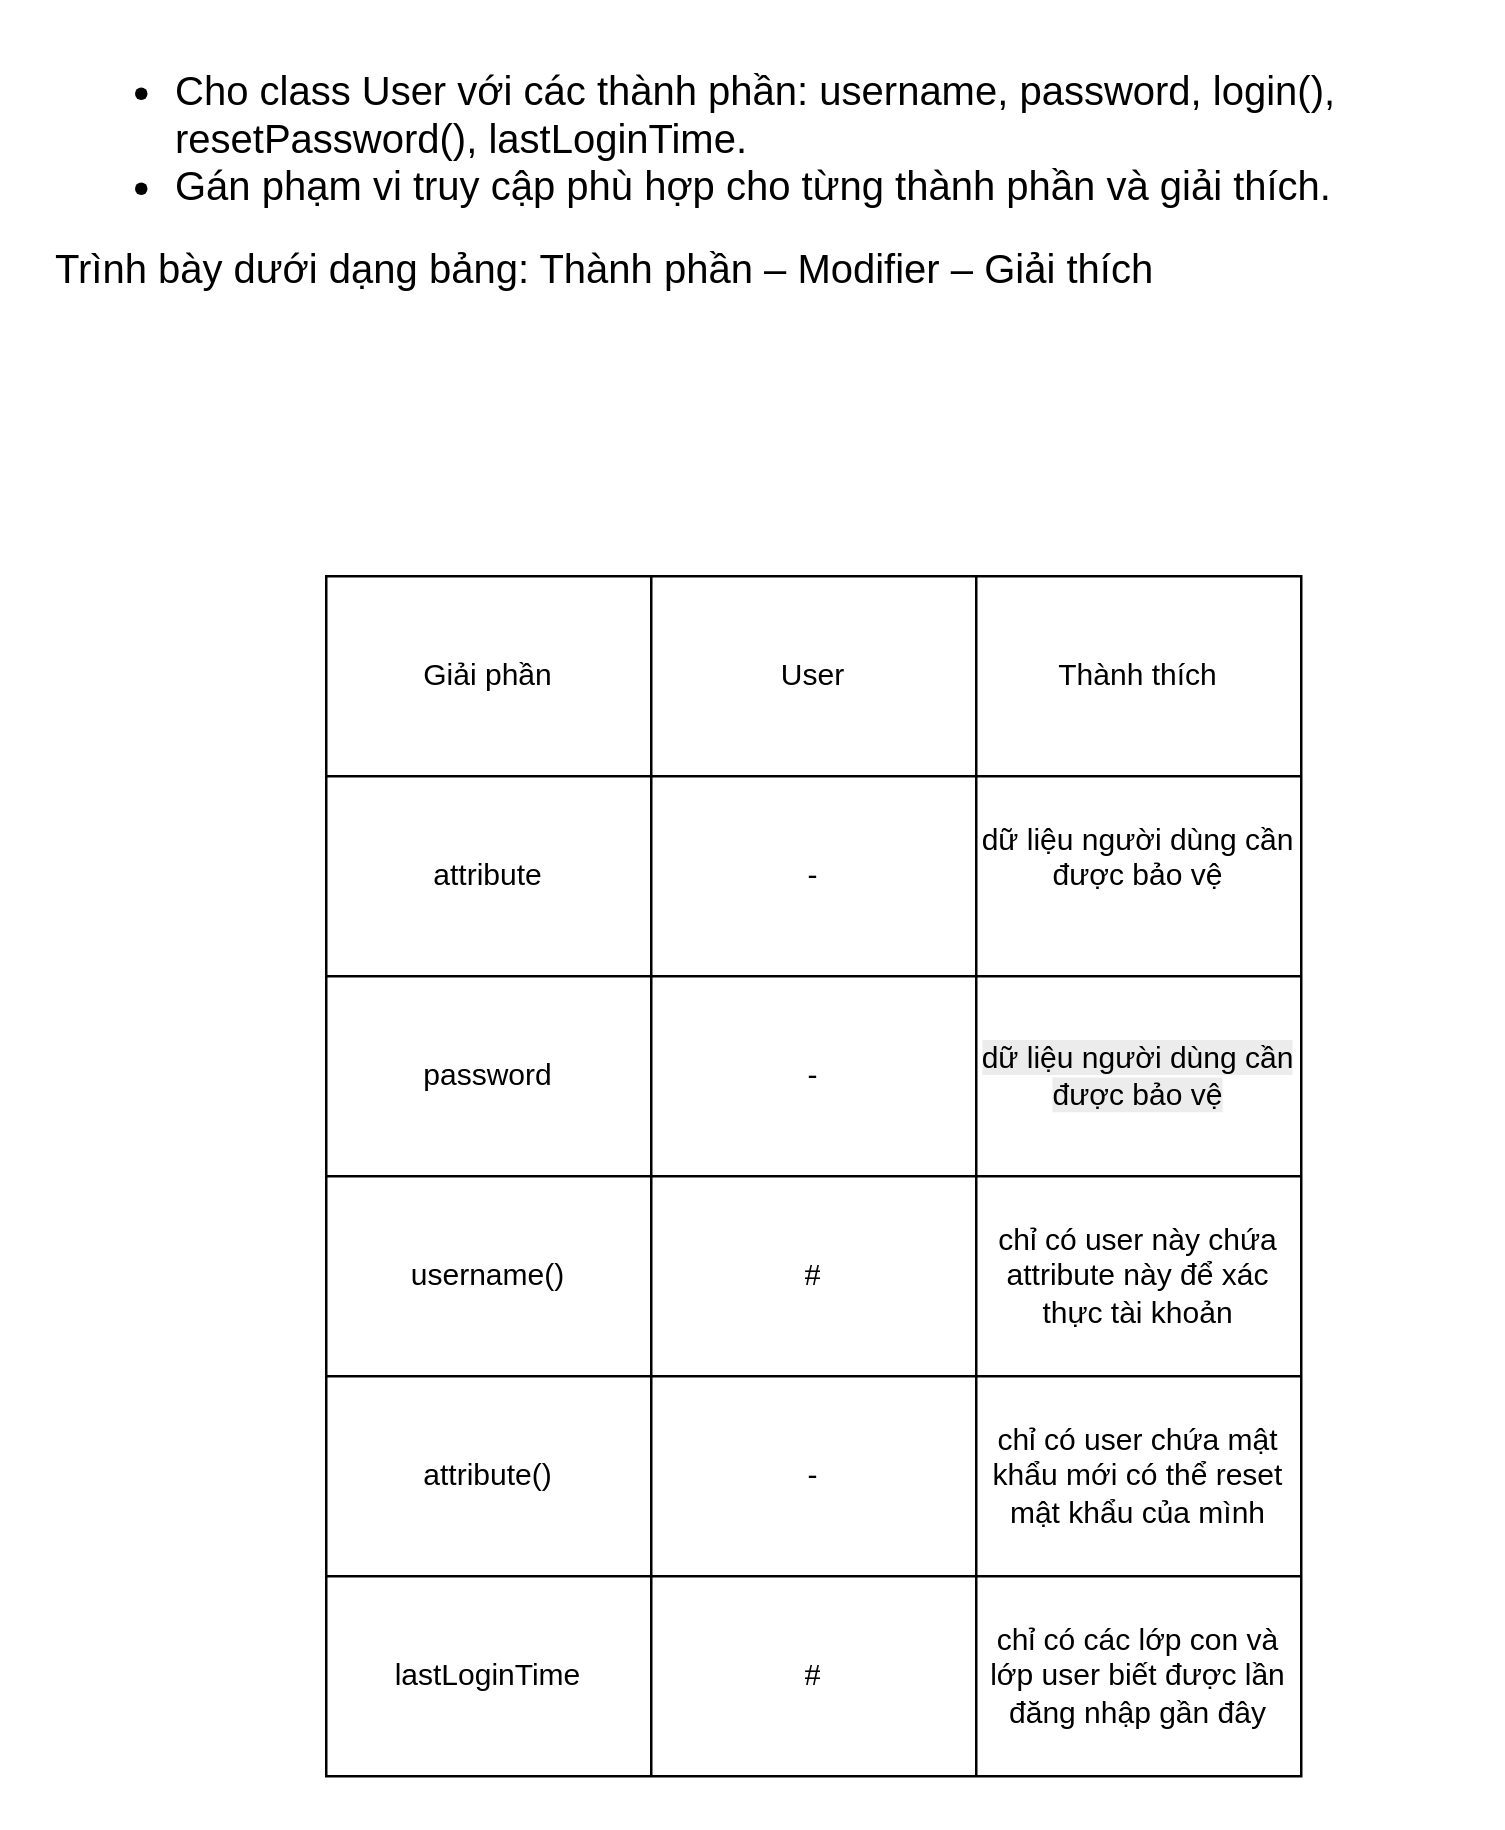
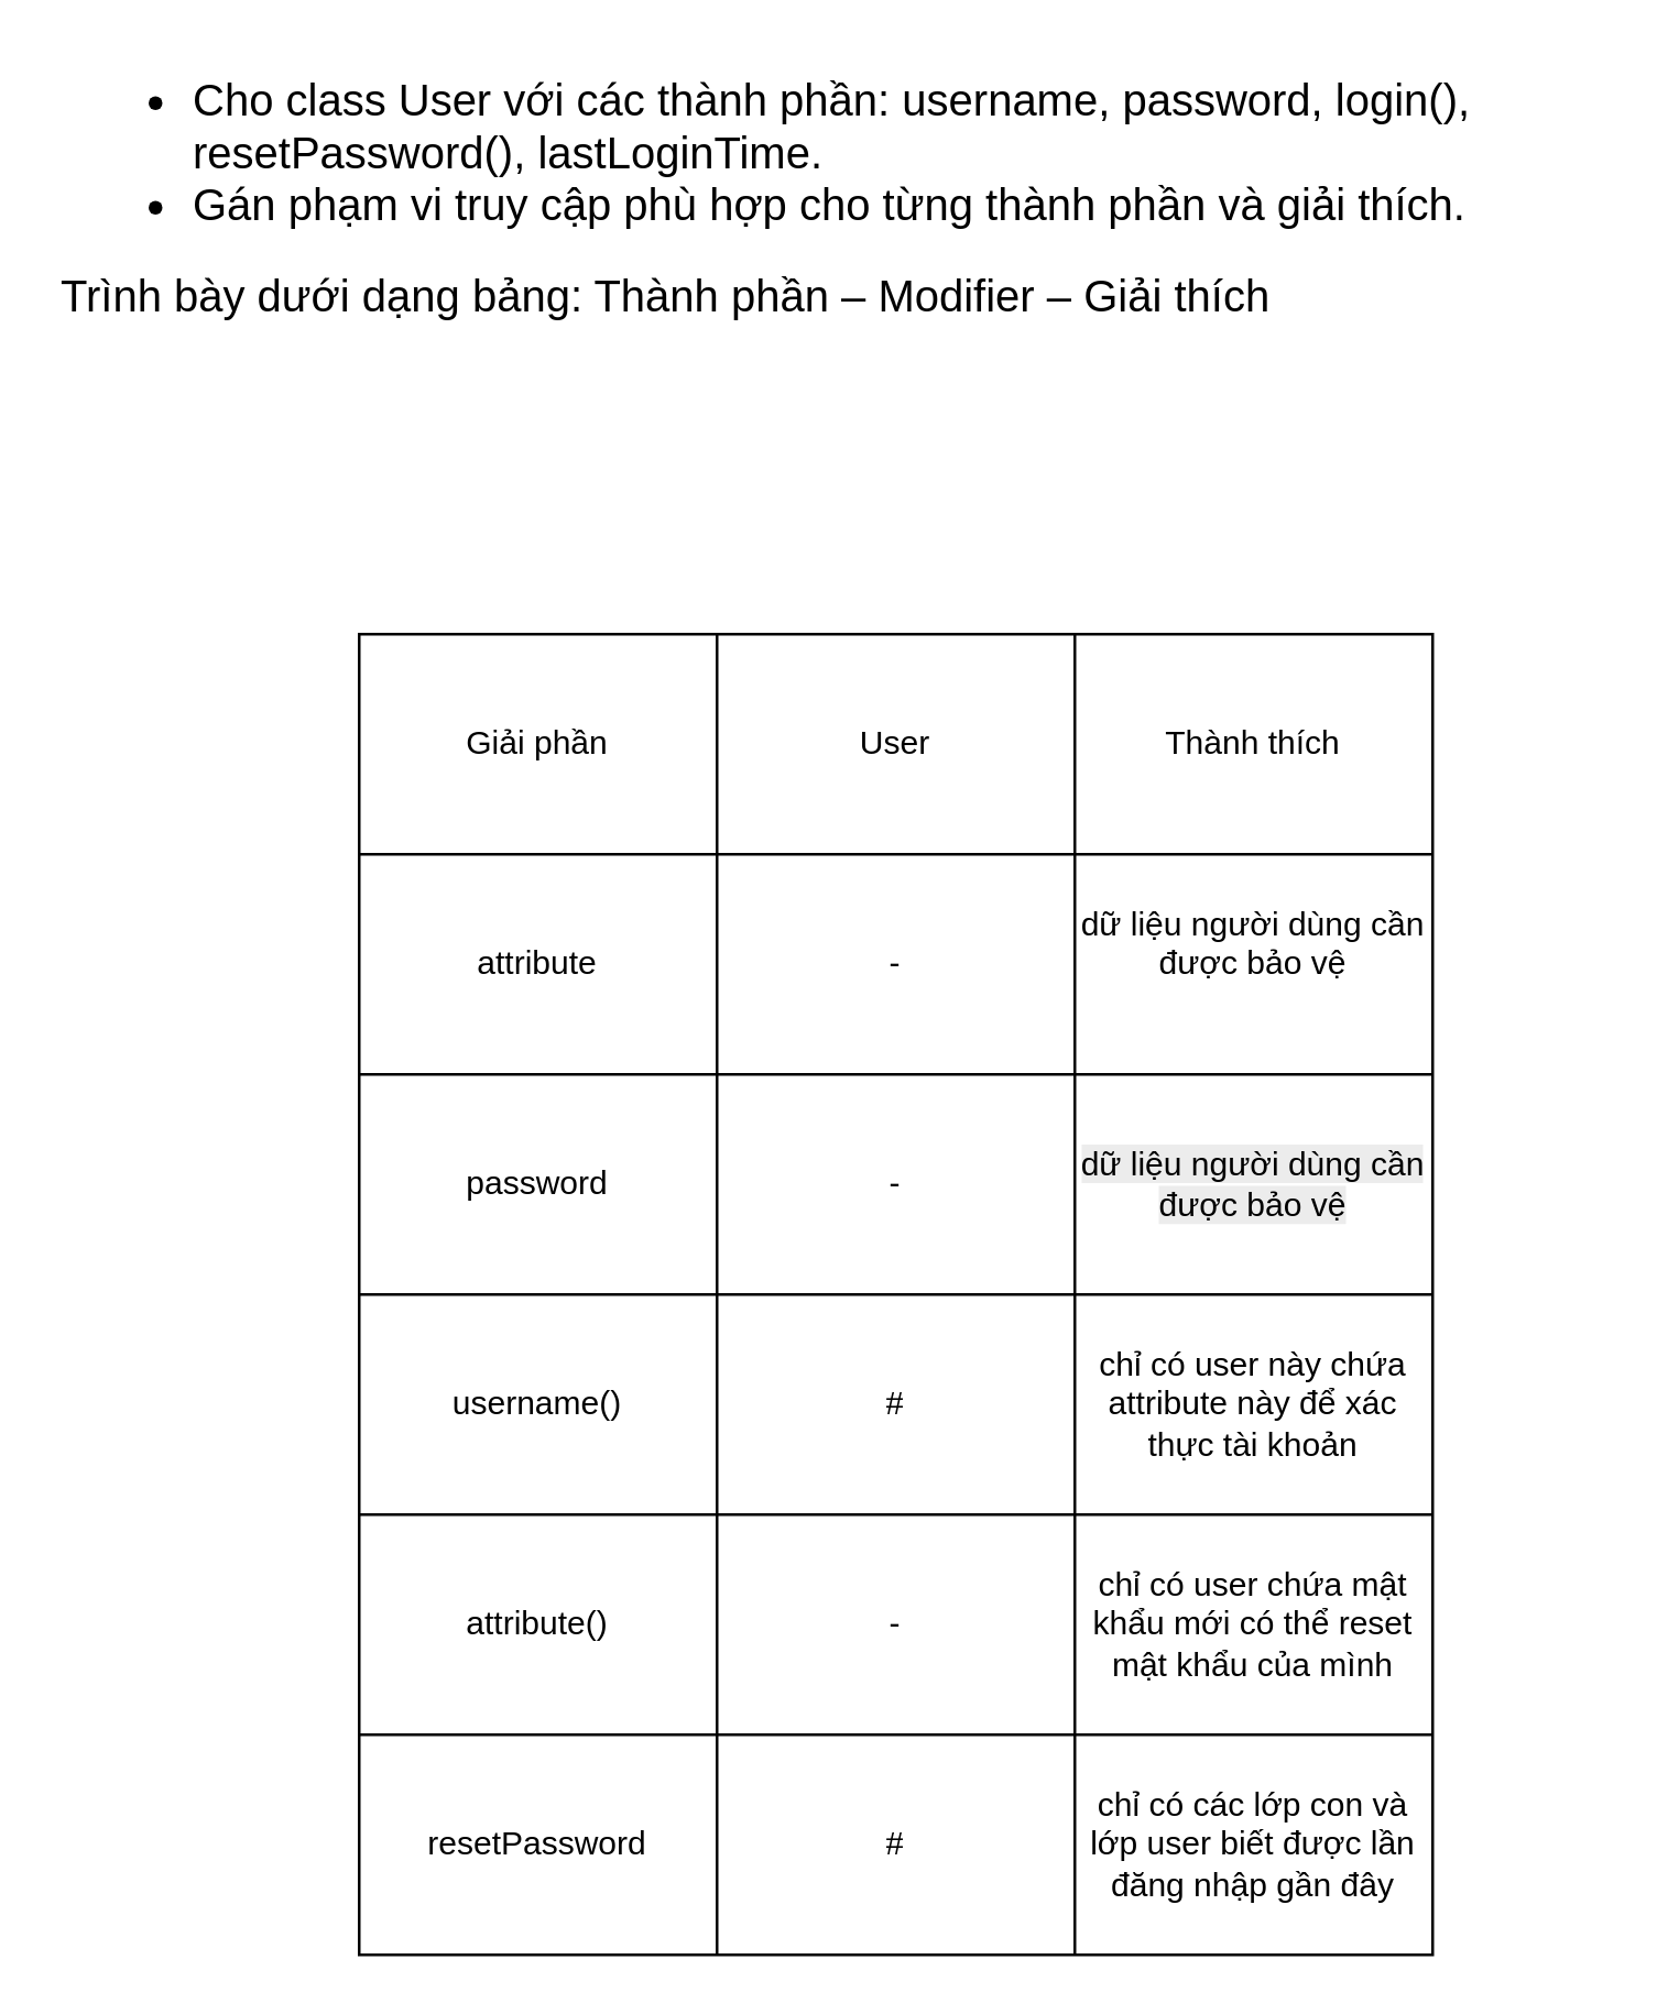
- <mxCell id="25" value="lastLoginTime" style="shape=partialRectangle;html=1;whiteSpace=wrap;connectable=0;strokeColor=inherit;overflow=hidden;fillColor=none;top=0;left=0;bottom=0;right=0;pointerEvents=1;" vertex="1" parent="24"><mxGeometry width="130" height="80" as="geometry"><mxRectangle width="130" height="80" as="alternateBounds" /></mxGeometry></mxCell>
+ <mxCell id="25" value="resetPassword" style="shape=partialRectangle;html=1;whiteSpace=wrap;connectable=0;strokeColor=inherit;overflow=hidden;fillColor=none;top=0;left=0;bottom=0;right=0;pointerEvents=1;" vertex="1" parent="24"><mxGeometry width="130" height="80" as="geometry"><mxRectangle width="130" height="80" as="alternateBounds" /></mxGeometry></mxCell>
